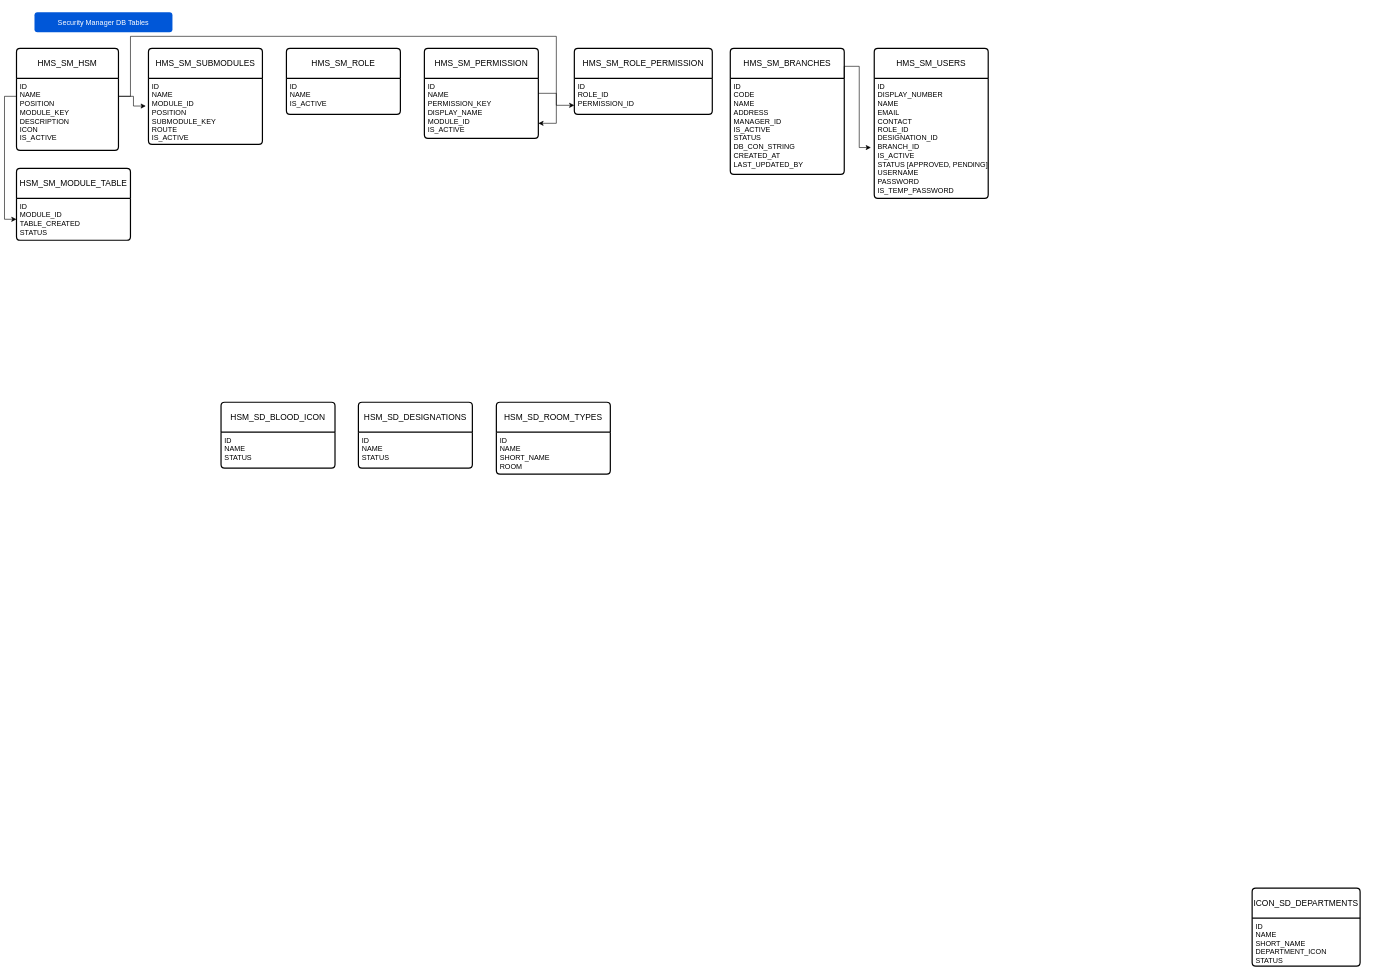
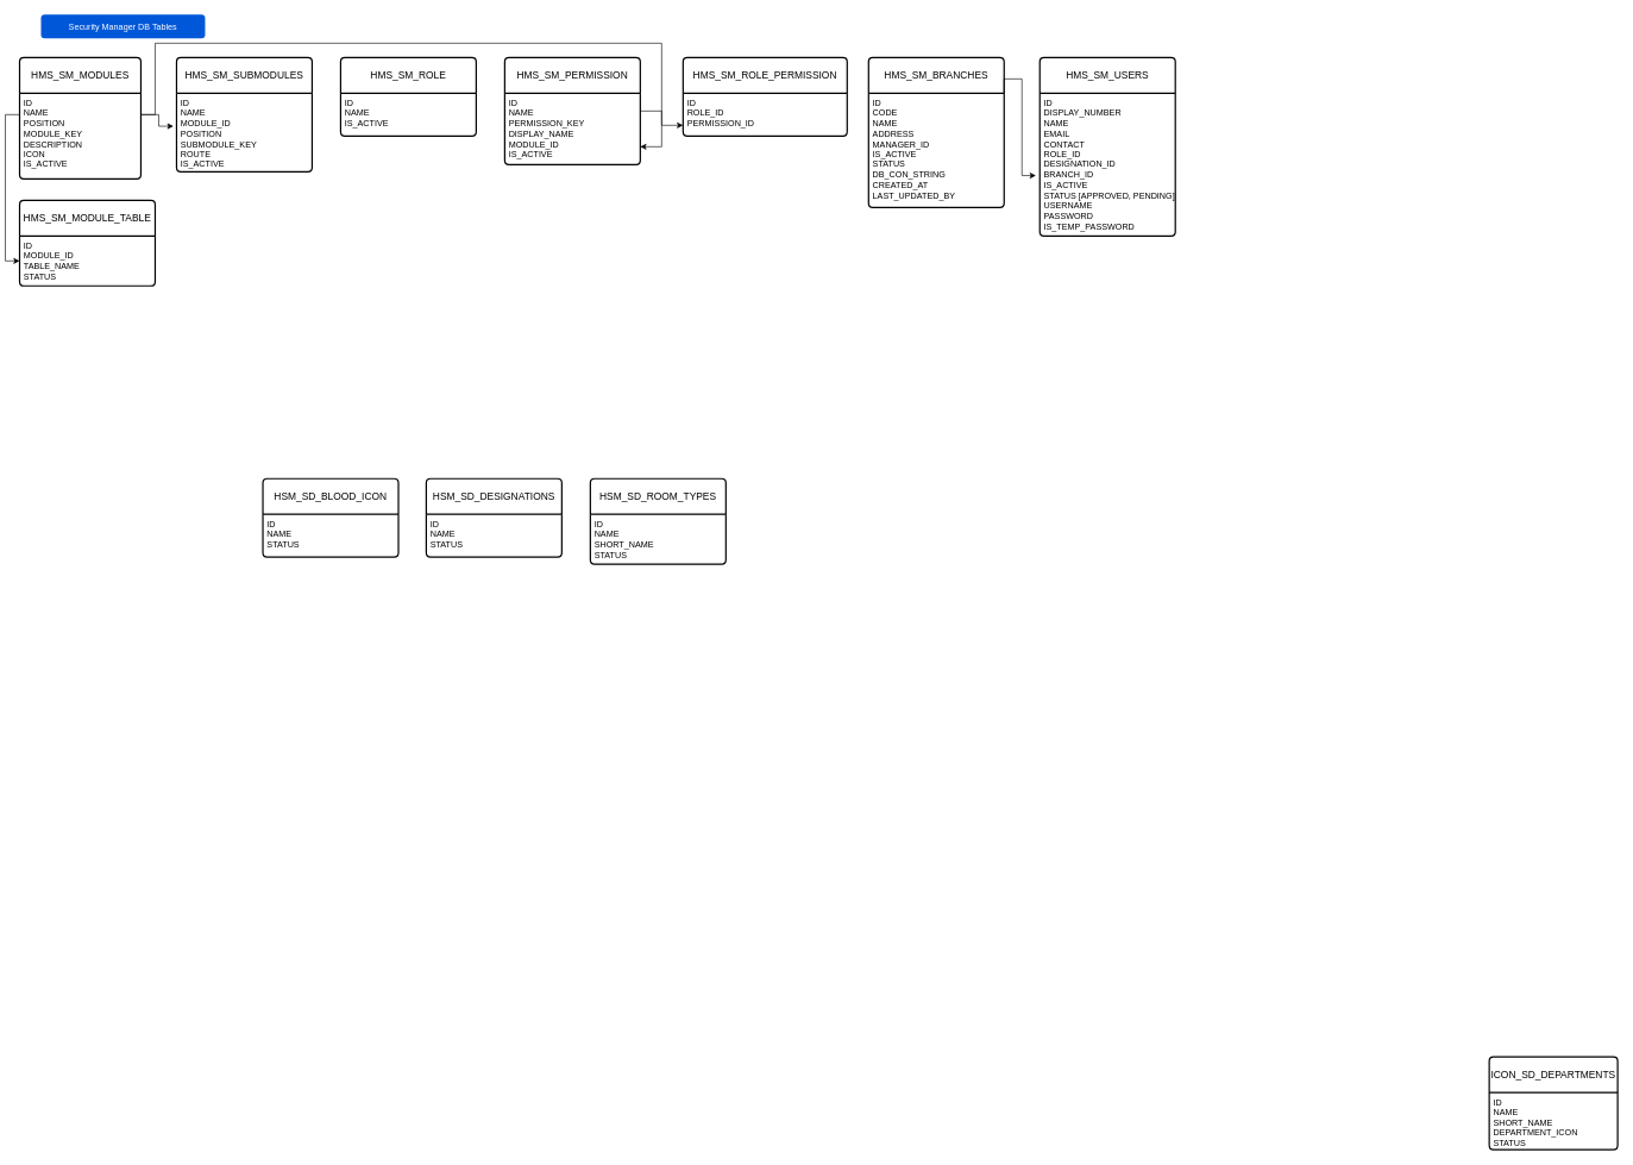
- <mxCell id="15" value="HMS_SM_HSM" style="swimlane;childLayout=stackLayout;horizontal=1;startSize=50;horizontalStack=0;rounded=1;fontSize=14;fontStyle=0;strokeWidth=2;resizeParent=0;resizeLast=1;shadow=0;dashed=0;align=center;arcSize=4;whiteSpace=wrap;html=1;" parent="1" vertex="1"><mxGeometry x="20" y="80" width="170" height="170" as="geometry"><mxRectangle x="600" y="300" width="180" height="50" as="alternateBounds" /></mxGeometry></mxCell>
+ <mxCell id="15" value="HMS_SM_MODULES" style="swimlane;childLayout=stackLayout;horizontal=1;startSize=50;horizontalStack=0;rounded=1;fontSize=14;fontStyle=0;strokeWidth=2;resizeParent=0;resizeLast=1;shadow=0;dashed=0;align=center;arcSize=4;whiteSpace=wrap;html=1;" parent="1" vertex="1"><mxGeometry x="20" y="80" width="170" height="170" as="geometry"><mxRectangle x="600" y="300" width="180" height="50" as="alternateBounds" /></mxGeometry></mxCell>
- <mxCell id="29" value="HSM_SM_MODULE_TABLE" style="swimlane;childLayout=stackLayout;horizontal=1;startSize=50;horizontalStack=0;rounded=1;fontSize=14;fontStyle=0;strokeWidth=2;resizeParent=0;resizeLast=1;shadow=0;dashed=0;align=center;arcSize=4;whiteSpace=wrap;html=1;" vertex="1" parent="1"><mxGeometry x="20" y="280" width="190" height="120" as="geometry" /></mxCell>
+ <mxCell id="29" value="HMS_SM_MODULE_TABLE" style="swimlane;childLayout=stackLayout;horizontal=1;startSize=50;horizontalStack=0;rounded=1;fontSize=14;fontStyle=0;strokeWidth=2;resizeParent=0;resizeLast=1;shadow=0;dashed=0;align=center;arcSize=4;whiteSpace=wrap;html=1;" vertex="1" parent="1"><mxGeometry x="20" y="280" width="190" height="120" as="geometry" /></mxCell>
- <mxCell id="30" value="ID&lt;br&gt;MODULE_ID&lt;br&gt;TABLE_CREATED&lt;br&gt;STATUS" style="align=left;strokeColor=none;fillColor=none;spacingLeft=4;fontSize=12;verticalAlign=top;resizable=0;rotatable=0;part=1;html=1;" vertex="1" parent="29"><mxGeometry y="50" width="190" height="70" as="geometry" /></mxCell>
+ <mxCell id="30" value="ID&lt;br&gt;MODULE_ID&lt;br&gt;TABLE_NAME&lt;br&gt;STATUS" style="align=left;strokeColor=none;fillColor=none;spacingLeft=4;fontSize=12;verticalAlign=top;resizable=0;rotatable=0;part=1;html=1;" vertex="1" parent="29"><mxGeometry y="50" width="190" height="70" as="geometry" /></mxCell>
- <mxCell id="11" value="ID&lt;br&gt;NAME&lt;br&gt;SHORT_NAME&lt;br&gt;ROOM" style="align=left;strokeColor=none;fillColor=none;spacingLeft=4;fontSize=12;verticalAlign=top;resizable=0;rotatable=0;part=1;html=1;" parent="10" vertex="1"><mxGeometry y="50" width="190" height="70" as="geometry" /></mxCell>
+ <mxCell id="11" value="ID&lt;br&gt;NAME&lt;br&gt;SHORT_NAME&lt;br&gt;STATUS" style="align=left;strokeColor=none;fillColor=none;spacingLeft=4;fontSize=12;verticalAlign=top;resizable=0;rotatable=0;part=1;html=1;" parent="10" vertex="1"><mxGeometry y="50" width="190" height="70" as="geometry" /></mxCell>
